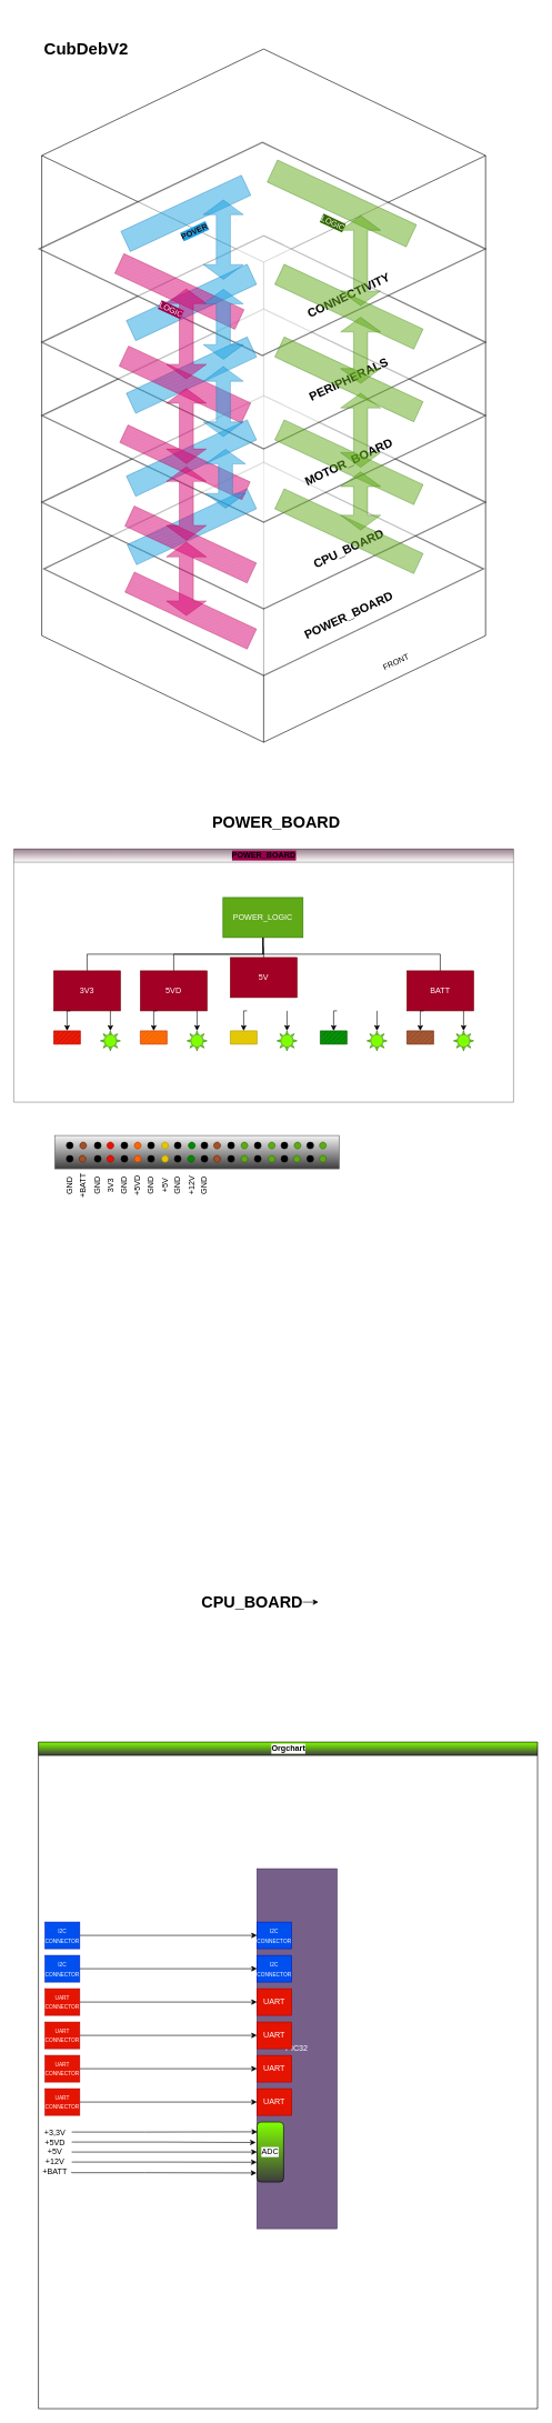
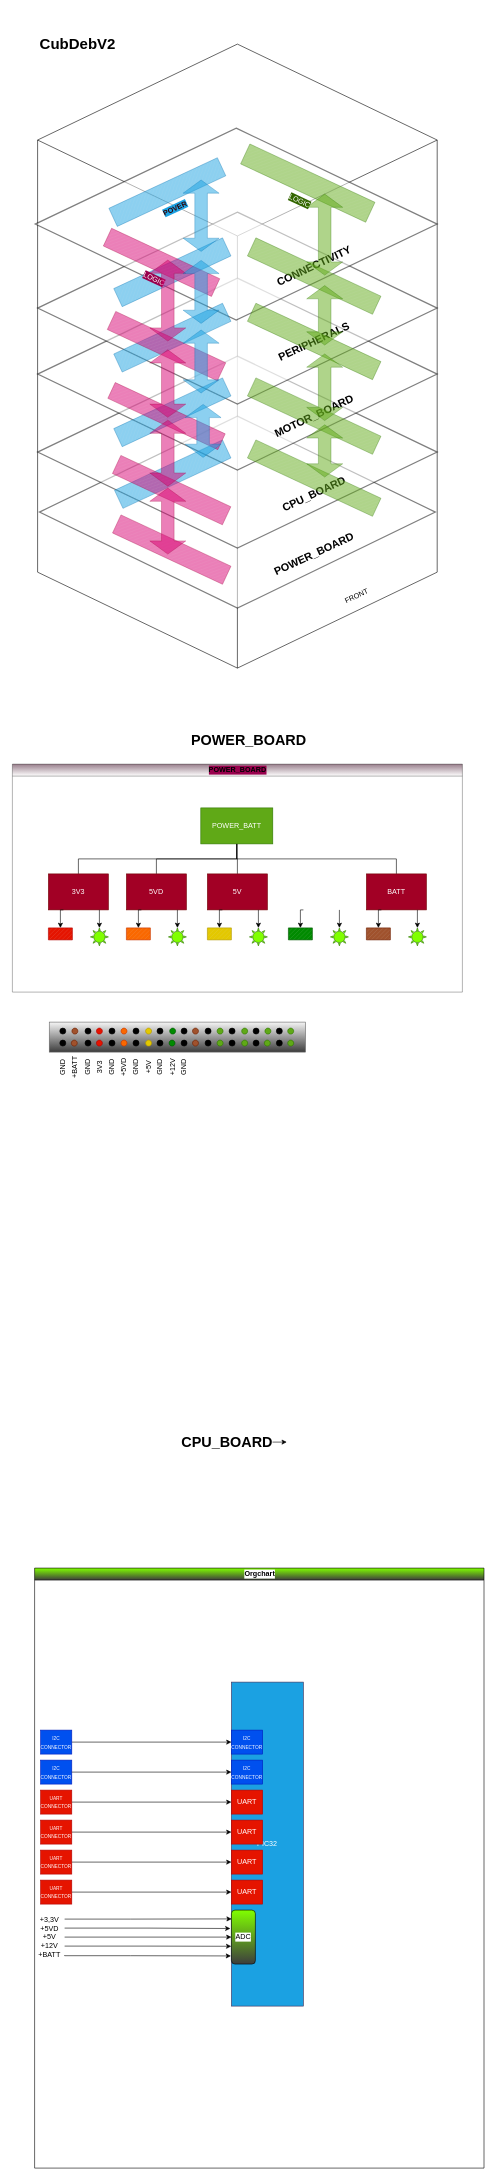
- <mxCell id="46" value="POWER_LOGIC" style="whiteSpace=wrap;html=1;align=center;treeFolding=1;treeMoving=1;newEdgeStyle={&quot;edgeStyle&quot;:&quot;elbowEdgeStyle&quot;,&quot;startArrow&quot;:&quot;none&quot;,&quot;endArrow&quot;:&quot;none&quot;};fillColor=#60a917;strokeColor=#2D7600;fontColor=#ffffff;" vertex="1" parent="43"><mxGeometry x="314" y="73" width="120" height="60" as="geometry" /></mxCell>
+ <mxCell id="46" value="POWER_BATT" style="whiteSpace=wrap;html=1;align=center;treeFolding=1;treeMoving=1;newEdgeStyle={&quot;edgeStyle&quot;:&quot;elbowEdgeStyle&quot;,&quot;startArrow&quot;:&quot;none&quot;,&quot;endArrow&quot;:&quot;none&quot;};fillColor=#60a917;strokeColor=#2D7600;fontColor=#ffffff;" vertex="1" parent="43"><mxGeometry x="314" y="73" width="120" height="60" as="geometry" /></mxCell>
- <mxCell id="50" value="5V" style="whiteSpace=wrap;html=1;align=center;verticalAlign=middle;treeFolding=1;treeMoving=1;newEdgeStyle={&quot;edgeStyle&quot;:&quot;elbowEdgeStyle&quot;,&quot;startArrow&quot;:&quot;none&quot;,&quot;endArrow&quot;:&quot;none&quot;};fillColor=#a20025;strokeColor=#6F0000;fontColor=#ffffff;" vertex="1" parent="43"><mxGeometry x="325" y="163" width="100" height="60" as="geometry" /></mxCell>
+ <mxCell id="50" value="5V" style="whiteSpace=wrap;html=1;align=center;verticalAlign=middle;treeFolding=1;treeMoving=1;newEdgeStyle={&quot;edgeStyle&quot;:&quot;elbowEdgeStyle&quot;,&quot;startArrow&quot;:&quot;none&quot;,&quot;endArrow&quot;:&quot;none&quot;};fillColor=#a20025;strokeColor=#6F0000;fontColor=#ffffff;" vertex="1" parent="43"><mxGeometry x="325" y="183" width="100" height="60" as="geometry" /></mxCell>
- <mxCell id="125" value="PIC32" style="whiteSpace=wrap;html=1;align=center;treeFolding=1;treeMoving=1;newEdgeStyle={&quot;edgeStyle&quot;:&quot;elbowEdgeStyle&quot;,&quot;startArrow&quot;:&quot;none&quot;,&quot;endArrow&quot;:&quot;none&quot;};fillColor=#76608a;strokeColor=#432D57;fontColor=#ffffff;" vertex="1" parent="124"><mxGeometry x="328" y="190" width="120" height="540" as="geometry" /></mxCell>
+ <mxCell id="125" value="PIC32" style="whiteSpace=wrap;html=1;align=center;treeFolding=1;treeMoving=1;newEdgeStyle={&quot;edgeStyle&quot;:&quot;elbowEdgeStyle&quot;,&quot;startArrow&quot;:&quot;none&quot;,&quot;endArrow&quot;:&quot;none&quot;};fillColor=#1ba1e2;strokeColor=#432D57;fontColor=#ffffff;" vertex="1" parent="124"><mxGeometry x="328" y="190" width="120" height="540" as="geometry" /></mxCell>
